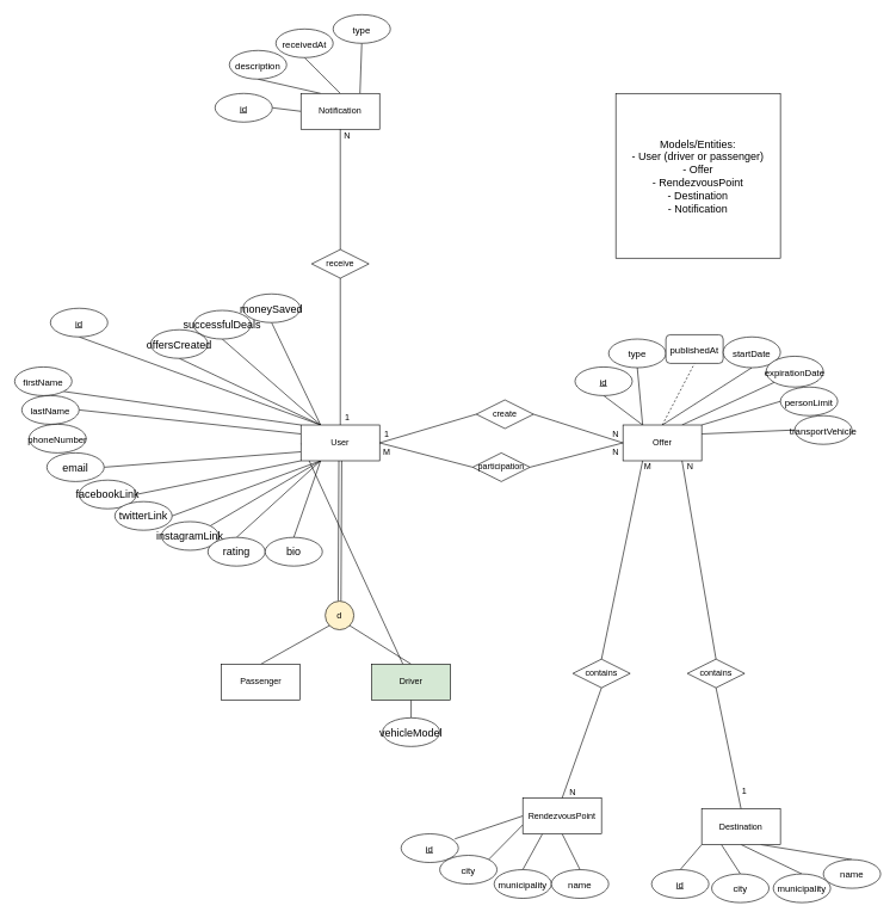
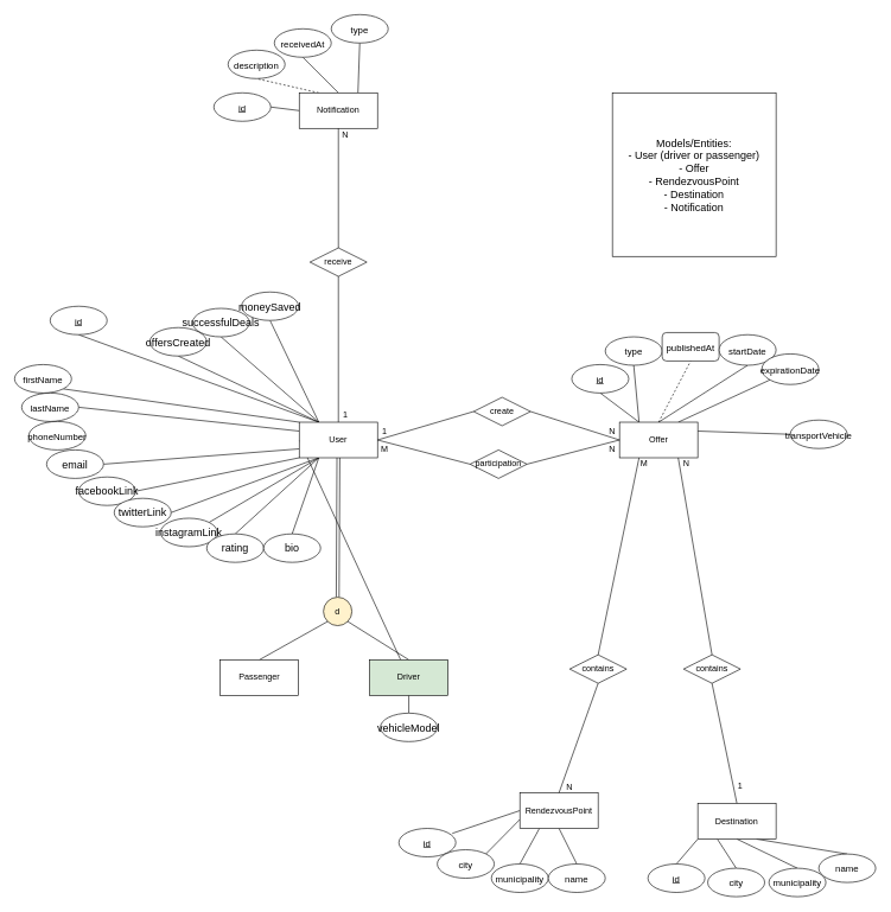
- <mxCell id="60" style="edgeStyle=none;rounded=0;orthogonalLoop=1;jettySize=auto;html=1;exitX=0.25;exitY=0;exitDx=0;exitDy=0;entryX=0.5;entryY=1;entryDx=0;entryDy=0;endArrow=none;endFill=0;fontSize=15;" parent="1" source="63" target="83" edge="1"><mxGeometry relative="1" as="geometry" /></mxCell>
+ <mxCell id="60" style="edgeStyle=none;rounded=0;orthogonalLoop=1;jettySize=auto;html=1;exitX=0.25;exitY=0;exitDx=0;exitDy=0;entryX=0.5;entryY=1;entryDx=0;entryDy=0;endArrow=none;endFill=0;fontSize=15;dashed=1;" parent="1" source="63" target="83" edge="1"><mxGeometry relative="1" as="geometry" /></mxCell>
- <mxCell id="90" value="&lt;font style=&quot;font-size: 13px&quot;&gt;personLimit&lt;/font&gt;" style="ellipse;whiteSpace=wrap;html=1;fontSize=15;" parent="1" vertex="1"><mxGeometry x="1090" y="540" width="80" height="40" as="geometry" /></mxCell>
- <mxCell id="34" style="edgeStyle=none;rounded=0;orthogonalLoop=1;jettySize=auto;html=1;exitX=1;exitY=0;exitDx=0;exitDy=0;entryX=0;entryY=0.5;entryDx=0;entryDy=0;endArrow=none;endFill=0;fontSize=15;" parent="1" source="36" target="90" edge="1"><mxGeometry relative="1" as="geometry" /></mxCell>
- <mxCell id="91" value="&lt;font style=&quot;font-size: 13px&quot;&gt;transportVehicle&lt;/font&gt;" style="ellipse;whiteSpace=wrap;html=1;fontSize=15;" parent="1" vertex="1"><mxGeometry x="1110" y="580" width="80" height="40" as="geometry" /></mxCell>
+ <mxCell id="91" value="&lt;font style=&quot;font-size: 13px&quot;&gt;transportVehicle&lt;/font&gt;" style="ellipse;whiteSpace=wrap;html=1;fontSize=15;" parent="1" vertex="1"><mxGeometry x="1110" y="590" width="80" height="40" as="geometry" /></mxCell>
